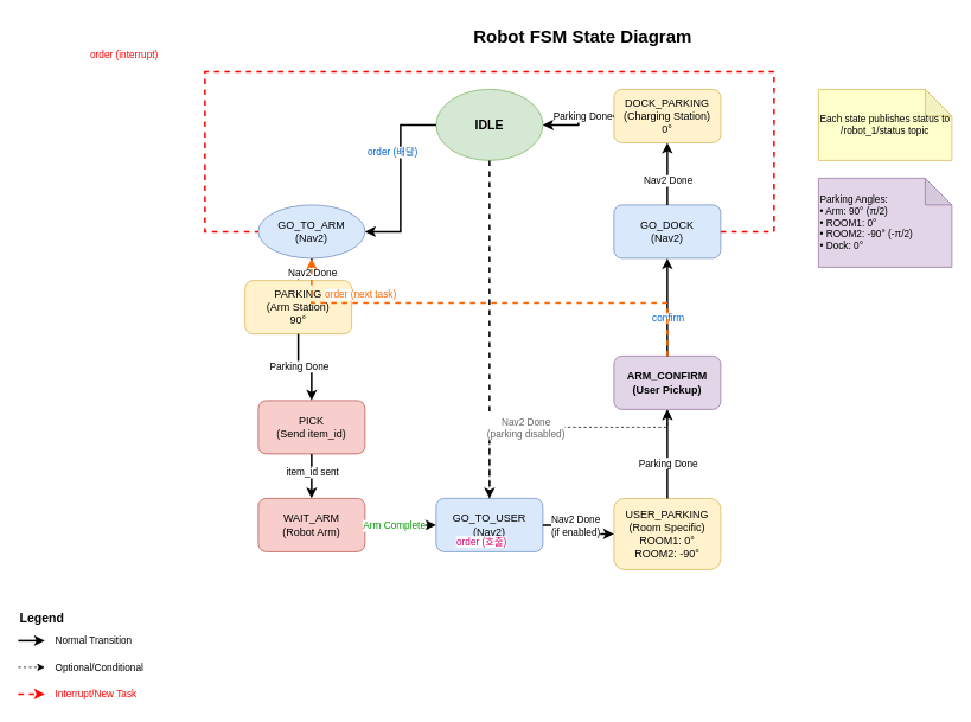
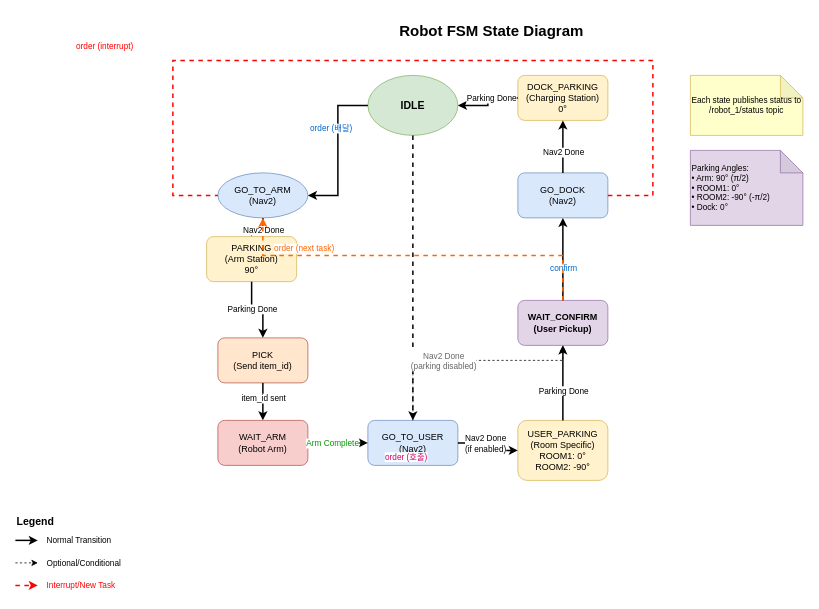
- <mxCell id="10" value="ARM_CONFIRM&lt;br&gt;(User Pickup)" style="rounded=1;whiteSpace=wrap;html=1;fillColor=#e1d5e7;strokeColor=#9673a6;fontSize=12;fontStyle=1" vertex="1" parent="1"><mxGeometry x="690" y="400" width="120" height="60" as="geometry" /></mxCell>
+ <mxCell id="10" value="WAIT_CONFIRM&lt;br&gt;(User Pickup)" style="rounded=1;whiteSpace=wrap;html=1;fillColor=#e1d5e7;strokeColor=#9673a6;fontSize=12;fontStyle=1" vertex="1" parent="1"><mxGeometry x="690" y="400" width="120" height="60" as="geometry" /></mxCell>
- <mxCell id="6" value="PICK&lt;br&gt;(Send item_id)" style="rounded=1;whiteSpace=wrap;html=1;fillColor=#f8cecc;strokeColor=#b85450;fontSize=12" vertex="1" parent="1"><mxGeometry x="290" y="450" width="120" height="60" as="geometry" /></mxCell>
+ <mxCell id="6" value="PICK&lt;br&gt;(Send item_id)" style="rounded=1;whiteSpace=wrap;html=1;fillColor=#ffe6cc;strokeColor=#b85450;fontSize=12;" vertex="1" parent="1"><mxGeometry x="290" y="450" width="120" height="60" as="geometry" /></mxCell>
